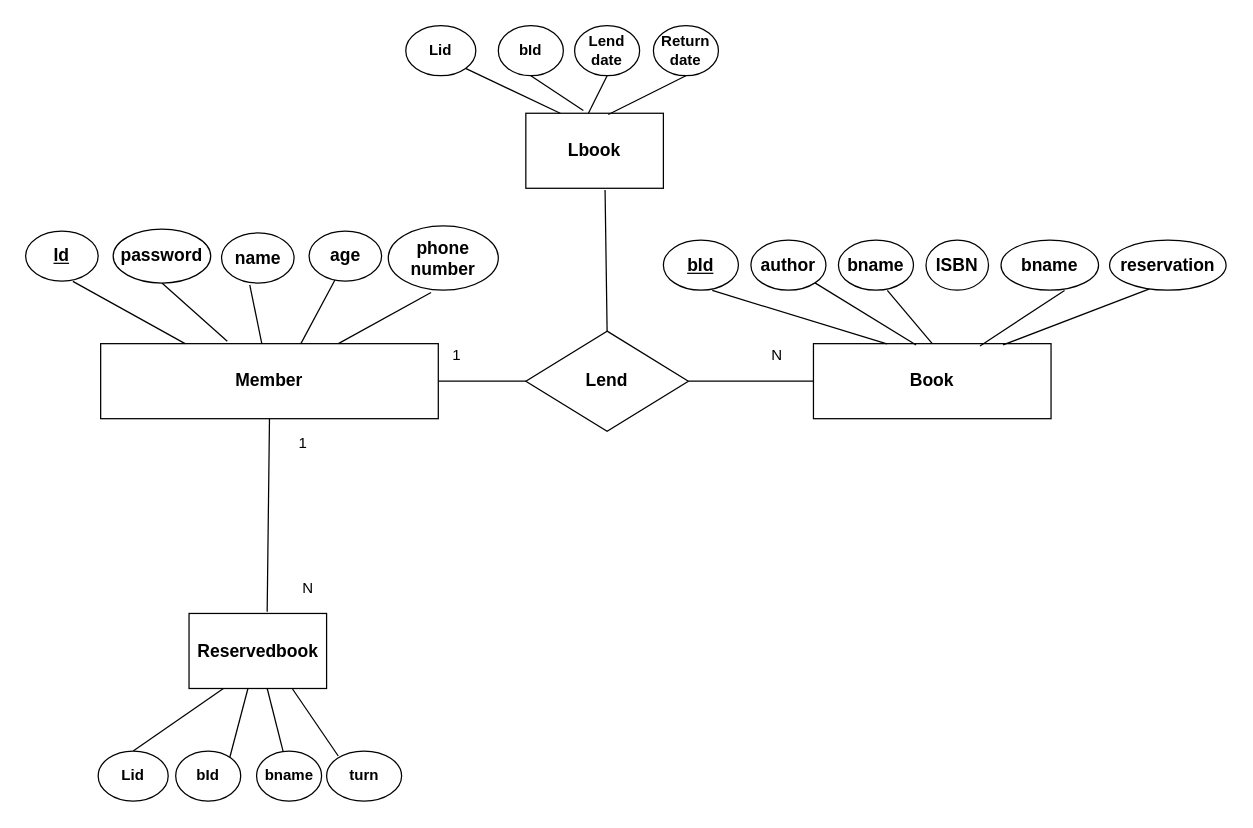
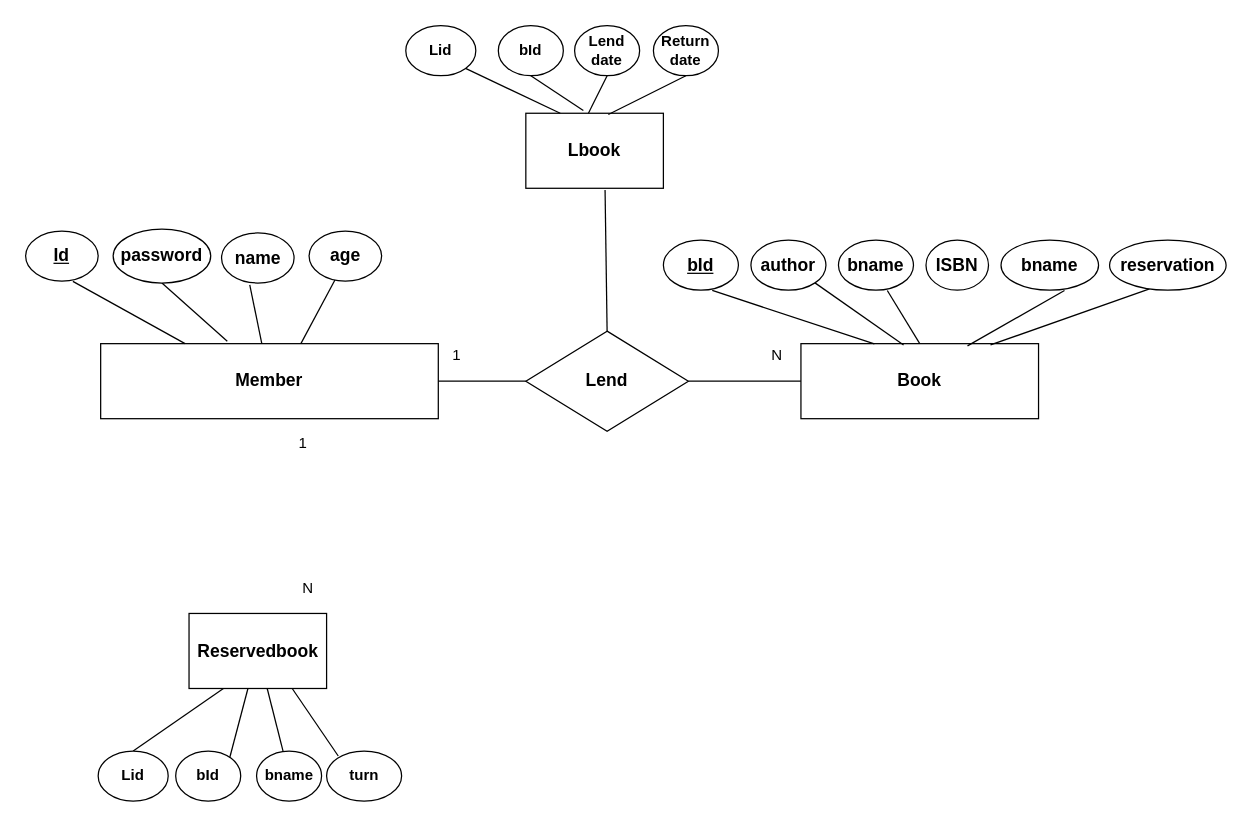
- <mxCell id="12" value="&lt;font style=&quot;font-size: 14px&quot;&gt;&lt;b&gt;phone&lt;br&gt;number&lt;br&gt;&lt;/b&gt;&lt;/font&gt;" style="ellipse;whiteSpace=wrap;html=1;" vertex="1" parent="1"><mxGeometry x="310" y="180" width="88" height="51.5" as="geometry" /></mxCell>
- <mxCell id="11" value="" style="endArrow=none;html=1;entryX=0.389;entryY=1.035;entryDx=0;entryDy=0;entryPerimeter=0;exitX=0.704;exitY=0;exitDx=0;exitDy=0;exitPerimeter=0;" edge="1" parent="1" target="12" source="2"><mxGeometry width="50" height="50" relative="1" as="geometry"><mxPoint x="320.61" y="274.25" as="sourcePoint" /><mxPoint x="370" y="224.25" as="targetPoint" /></mxGeometry></mxCell>
- <mxCell id="16" value="&lt;span style=&quot;font-size: 14px&quot;&gt;&lt;b&gt;Book&lt;/b&gt;&lt;/span&gt;" style="rounded=0;whiteSpace=wrap;html=1;" vertex="1" parent="1"><mxGeometry x="650" y="274.25" width="190" height="60" as="geometry" /></mxCell>
+ <mxCell id="16" value="&lt;span style=&quot;font-size: 14px&quot;&gt;&lt;b&gt;Book&lt;/b&gt;&lt;/span&gt;" style="rounded=0;whiteSpace=wrap;html=1;" vertex="1" parent="1"><mxGeometry x="640" y="274.25" width="190" height="60" as="geometry" /></mxCell>
- <mxCell id="48" value="" style="endArrow=none;html=1;entryX=0.5;entryY=1;entryDx=0;entryDy=0;exitX=0.568;exitY=-0.023;exitDx=0;exitDy=0;exitPerimeter=0;" edge="1" parent="1" source="40" target="2"><mxGeometry width="50" height="50" relative="1" as="geometry"><mxPoint x="184.67" y="460" as="sourcePoint" /><mxPoint x="234.67" y="410" as="targetPoint" /></mxGeometry></mxCell>
